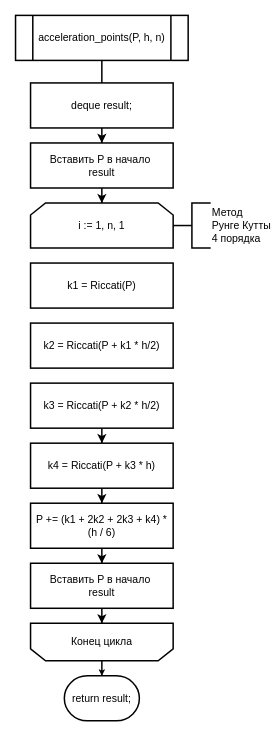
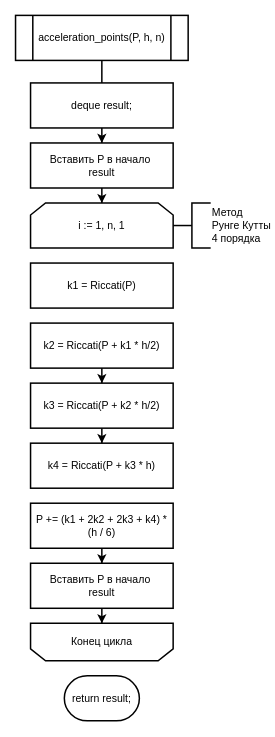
+ <mxCell id="7" value="" style="edgeStyle=orthogonalEdgeStyle;rounded=0;orthogonalLoop=1;jettySize=auto;html=1;strokeWidth=2;fontSize=14;" parent="1" source="8" target="10" edge="1"><mxGeometry relative="1" as="geometry" /></mxCell>
- <mxCell id="11" value="" style="edgeStyle=orthogonalEdgeStyle;rounded=0;orthogonalLoop=1;jettySize=auto;html=1;strokeWidth=2;fontSize=14;" parent="1" source="12" target="14" edge="1"><mxGeometry relative="1" as="geometry" /></mxCell>
- <mxCell id="20" style="edgeStyle=orthogonalEdgeStyle;rounded=0;orthogonalLoop=1;jettySize=auto;html=1;" parent="1" source="21" target="22" edge="1"><mxGeometry relative="1" as="geometry" /></mxCell>
